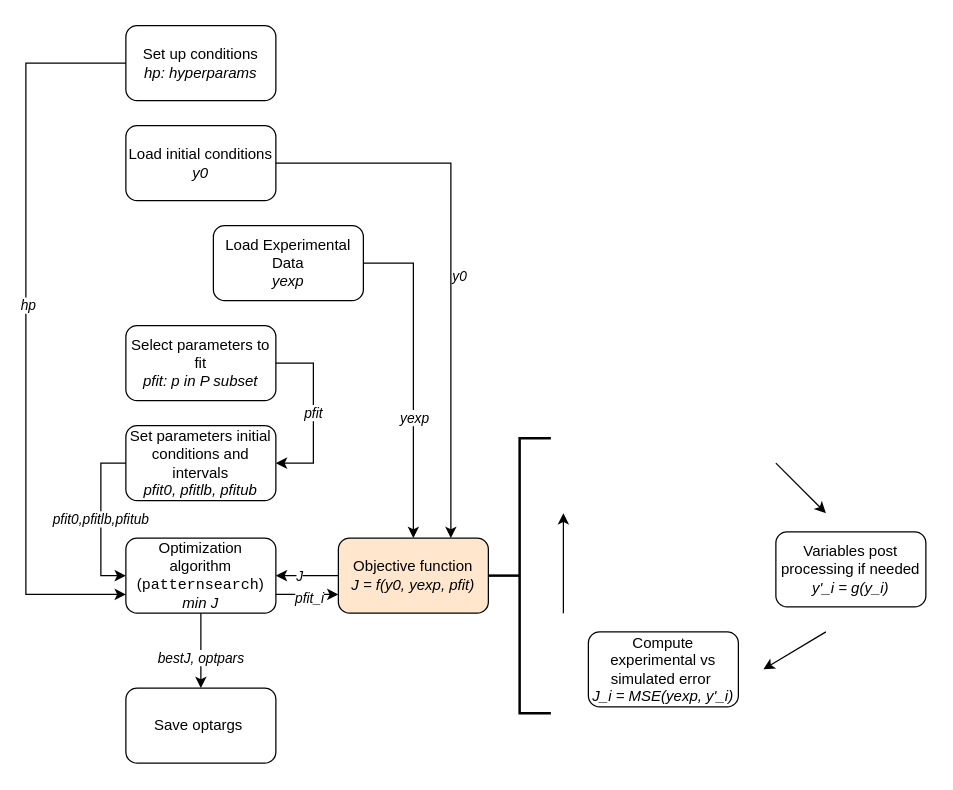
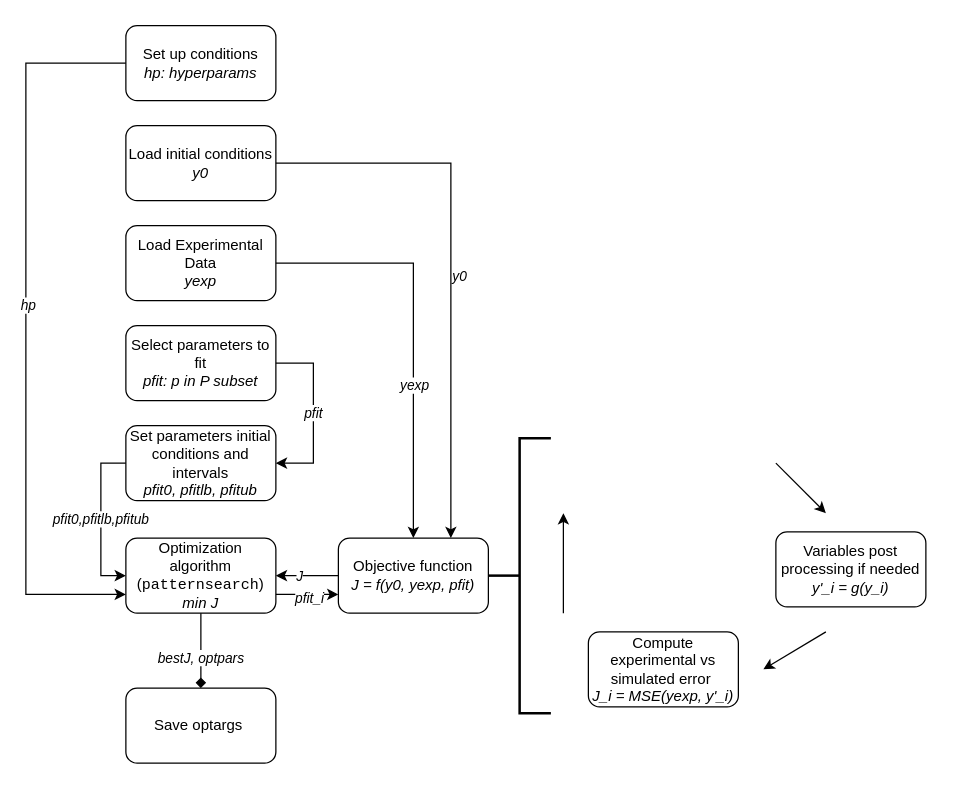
- <mxCell id="2" value="Load Experimental Data&lt;div&gt;&lt;i&gt;yexp&lt;/i&gt;&lt;/div&gt;" style="rounded=1;whiteSpace=wrap;html=1;" vertex="1" parent="1"><mxGeometry x="170" y="180" width="120" height="60" as="geometry" /></mxCell>
+ <mxCell id="2" value="Load Experimental Data&lt;div&gt;&lt;i&gt;yexp&lt;/i&gt;&lt;/div&gt;" style="rounded=1;whiteSpace=wrap;html=1;" vertex="1" parent="1"><mxGeometry x="100" y="180" width="120" height="60" as="geometry" /></mxCell>
- <mxCell id="8" value="Objective function&lt;div&gt;&lt;i&gt;J = f(y0, yexp, pfit)&lt;/i&gt;&lt;/div&gt;" style="rounded=1;whiteSpace=wrap;html=1;fillColor=#ffe6cc;" vertex="1" parent="1"><mxGeometry x="270" y="430" width="120" height="60" as="geometry" /></mxCell>
+ <mxCell id="8" value="Objective function&lt;div&gt;&lt;i&gt;J = f(y0, yexp, pfit)&lt;/i&gt;&lt;/div&gt;" style="rounded=1;whiteSpace=wrap;html=1;" vertex="1" parent="1"><mxGeometry x="270" y="430" width="120" height="60" as="geometry" /></mxCell>
- <mxCell id="28" value="" style="endArrow=classic;html=1;rounded=0;exitX=0.5;exitY=1;exitDx=0;exitDy=0;entryX=0.5;entryY=0;entryDx=0;entryDy=0;" edge="1" parent="1" source="6" target="7"><mxGeometry width="50" height="50" relative="1" as="geometry"><mxPoint x="320" y="550" as="sourcePoint" /><mxPoint x="370" y="500" as="targetPoint" /></mxGeometry></mxCell>
+ <mxCell id="28" value="" style="endArrow=diamond;html=1;rounded=0;exitX=0.5;exitY=1;exitDx=0;exitDy=0;entryX=0.5;entryY=0;entryDx=0;entryDy=0;" edge="1" parent="1" source="6" target="7"><mxGeometry width="50" height="50" relative="1" as="geometry"><mxPoint x="320" y="550" as="sourcePoint" /><mxPoint x="370" y="500" as="targetPoint" /></mxGeometry></mxCell>
